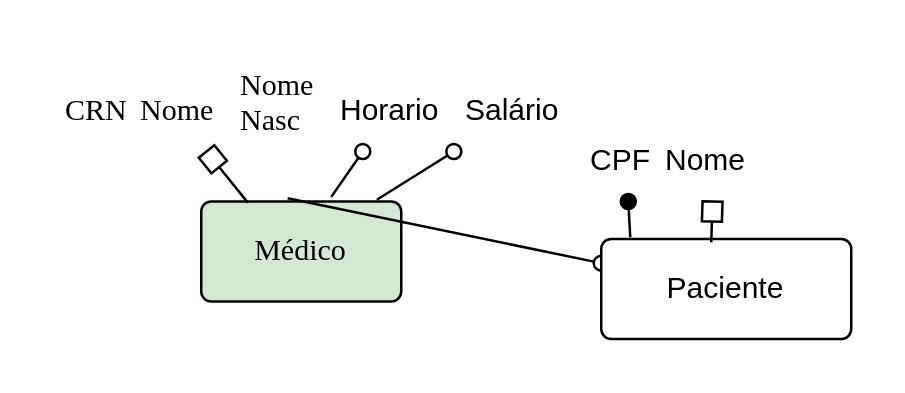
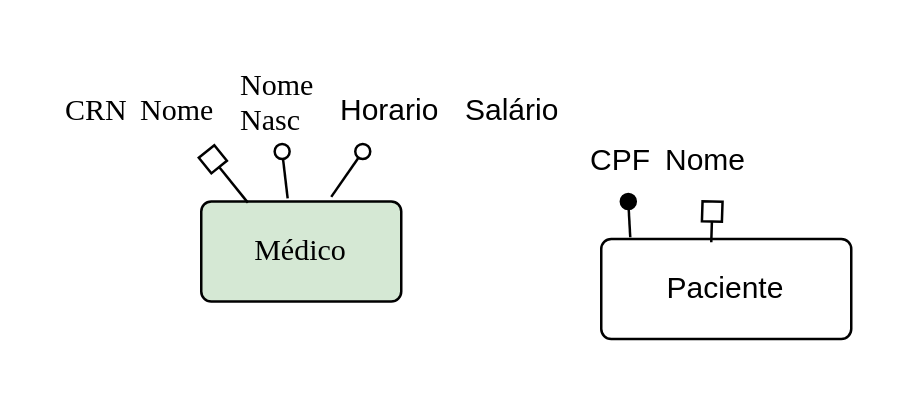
- <mxCell id="11" value="" style="endArrow=oval;html=1;rounded=0;exitX=0.878;exitY=-0.018;exitDx=0;exitDy=0;exitPerimeter=0;endFill=0;" edge="1" parent="1" source="2" target="7"><mxGeometry relative="1" as="geometry"><mxPoint x="240" y="70" as="sourcePoint" /><mxPoint x="400" y="70" as="targetPoint" /></mxGeometry></mxCell>
- <mxCell id="9" value="" style="endArrow=oval;html=1;rounded=0;exitX=0.432;exitY=-0.032;exitDx=0;exitDy=0;exitPerimeter=0;endFill=0;" edge="1" parent="1" source="2" target="12"><mxGeometry relative="1" as="geometry"><mxPoint x="240" y="70" as="sourcePoint" /><mxPoint x="400" y="70" as="targetPoint" /></mxGeometry></mxCell>
+ <mxCell id="9" value="" style="endArrow=oval;html=1;rounded=0;exitX=0.432;exitY=-0.032;exitDx=0;exitDy=0;exitPerimeter=0;endFill=0;" edge="1" parent="1" source="2" target="5"><mxGeometry relative="1" as="geometry"><mxPoint x="240" y="70" as="sourcePoint" /><mxPoint x="400" y="70" as="targetPoint" /></mxGeometry></mxCell>
